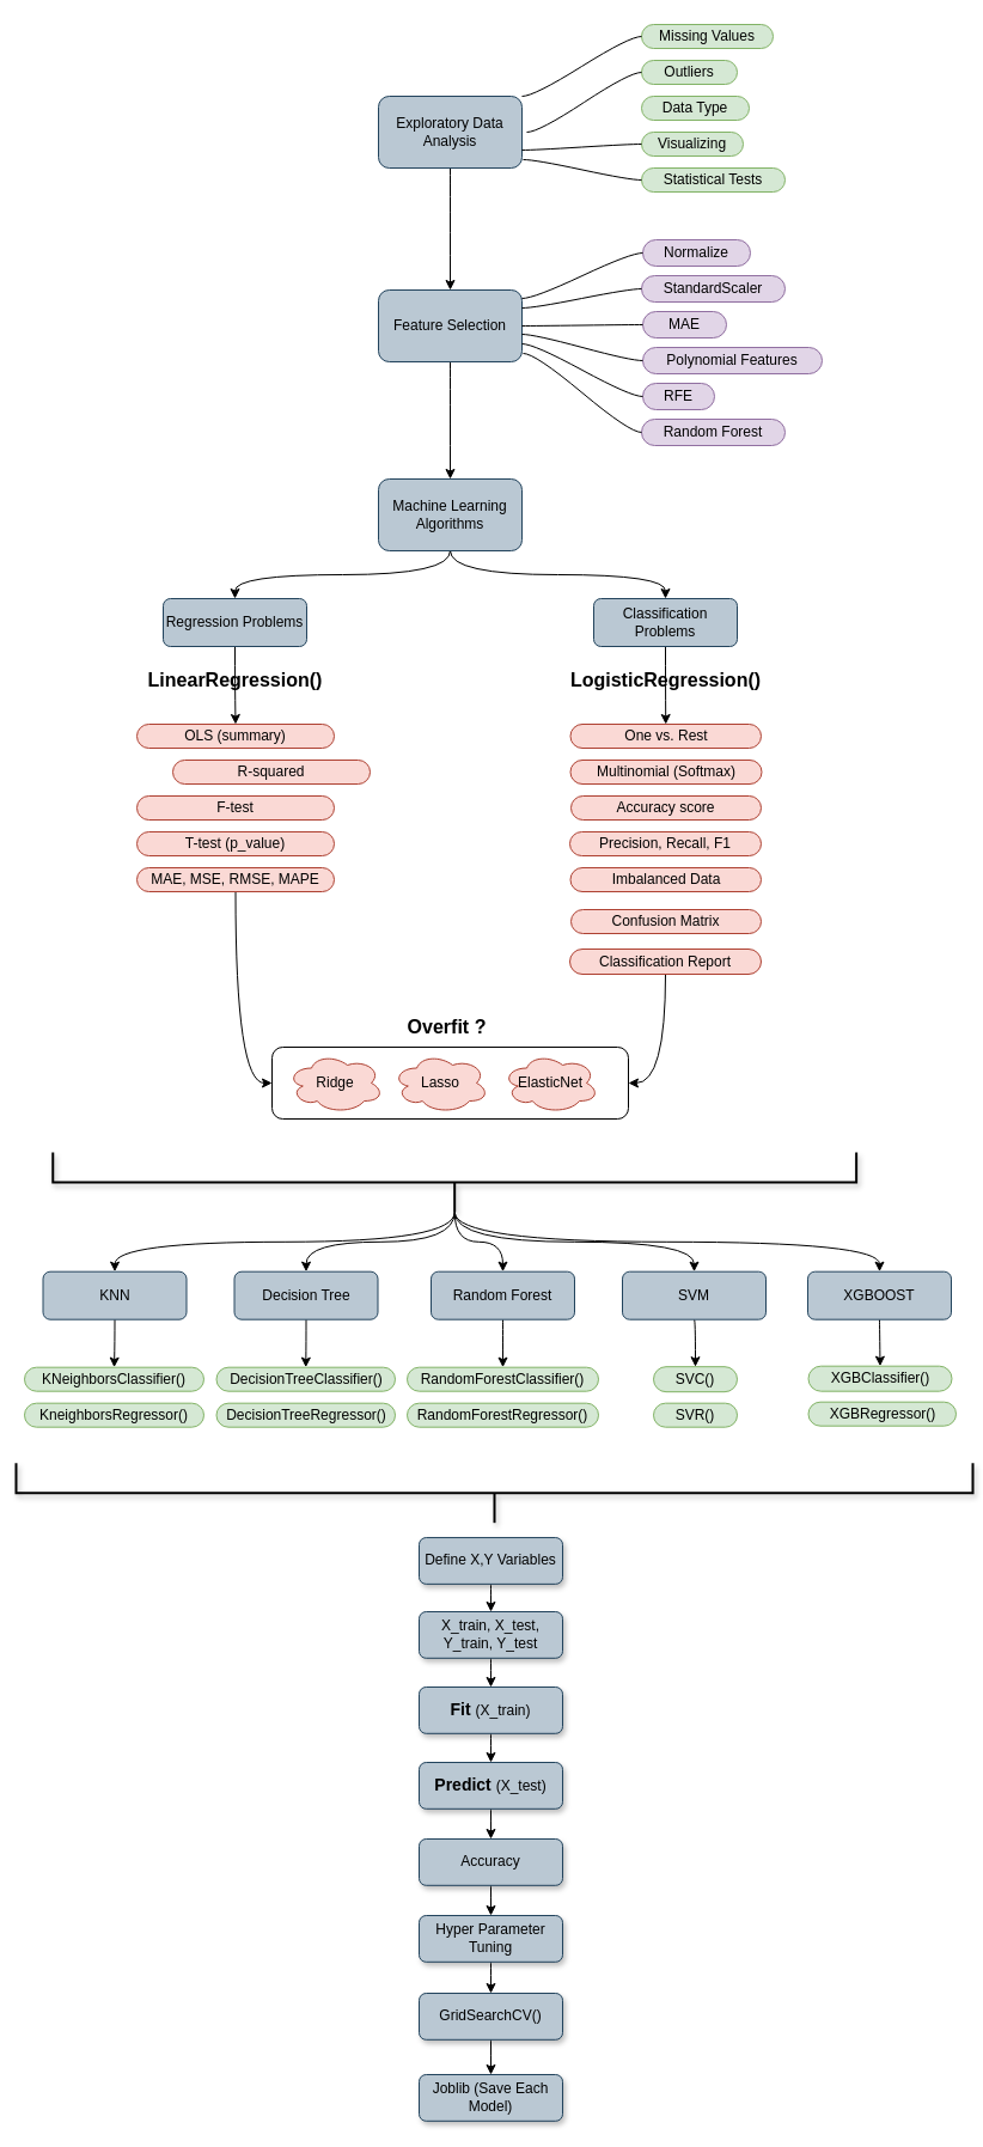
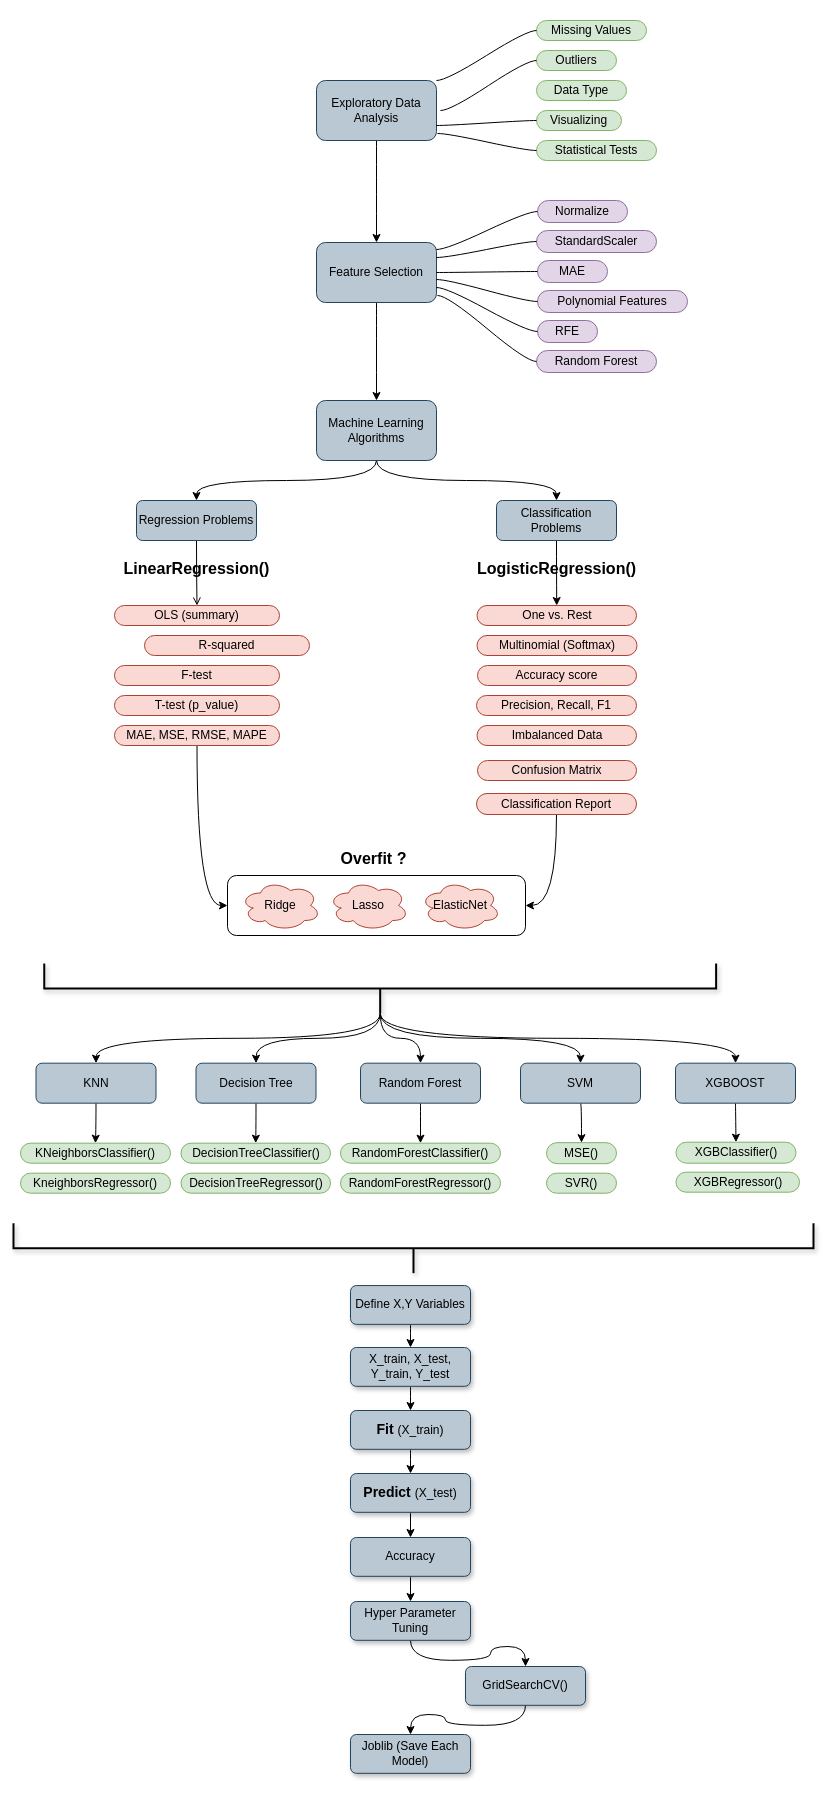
- <mxCell id="30" style="edgeStyle=orthogonalEdgeStyle;curved=1;rounded=0;orthogonalLoop=1;jettySize=auto;html=1;exitX=0.5;exitY=1;exitDx=0;exitDy=0;entryX=0.5;entryY=0;entryDx=0;entryDy=0;" parent="1" source="31" target="34" edge="1"><mxGeometry relative="1" as="geometry" /></mxCell>
+ <mxCell id="30" style="edgeStyle=orthogonalEdgeStyle;curved=1;rounded=0;orthogonalLoop=1;jettySize=auto;html=1;exitX=0.5;exitY=1;exitDx=0;exitDy=0;entryX=0.5;entryY=0;entryDx=0;entryDy=0;endArrow=open;" parent="1" source="31" target="34" edge="1"><mxGeometry relative="1" as="geometry" /></mxCell>
- <mxCell id="76" value="SVC()" style="whiteSpace=wrap;html=1;rounded=1;arcSize=50;align=center;verticalAlign=middle;strokeWidth=1;autosize=1;spacing=4;treeFolding=1;treeMoving=1;newEdgeStyle={&quot;edgeStyle&quot;:&quot;entityRelationEdgeStyle&quot;,&quot;startArrow&quot;:&quot;none&quot;,&quot;endArrow&quot;:&quot;none&quot;,&quot;segment&quot;:10,&quot;curved&quot;:1};fillColor=#d5e8d4;strokeColor=#82b366;" parent="1" vertex="1"><mxGeometry x="546" y="1142.18" width="70" height="21" as="geometry" /></mxCell>
+ <mxCell id="76" value="MSE()" style="whiteSpace=wrap;html=1;rounded=1;arcSize=50;align=center;verticalAlign=middle;strokeWidth=1;autosize=1;spacing=4;treeFolding=1;treeMoving=1;newEdgeStyle={&quot;edgeStyle&quot;:&quot;entityRelationEdgeStyle&quot;,&quot;startArrow&quot;:&quot;none&quot;,&quot;endArrow&quot;:&quot;none&quot;,&quot;segment&quot;:10,&quot;curved&quot;:1};fillColor=#d5e8d4;strokeColor=#82b366;" parent="1" vertex="1"><mxGeometry x="546" y="1142.18" width="70" height="21" as="geometry" /></mxCell>
- <mxCell id="82" value="GridSearchCV()" style="rounded=1;whiteSpace=wrap;html=1;shadow=1;sketch=0;strokeColor=#23445d;fillColor=#bac8d3;" parent="1" vertex="1"><mxGeometry x="350" y="1666" width="120" height="38.81" as="geometry" /></mxCell>
+ <mxCell id="82" value="GridSearchCV()" style="rounded=1;whiteSpace=wrap;html=1;shadow=1;sketch=0;strokeColor=#23445d;fillColor=#bac8d3;" parent="1" vertex="1"><mxGeometry x="465" y="1666" width="120" height="38.81" as="geometry" /></mxCell>
